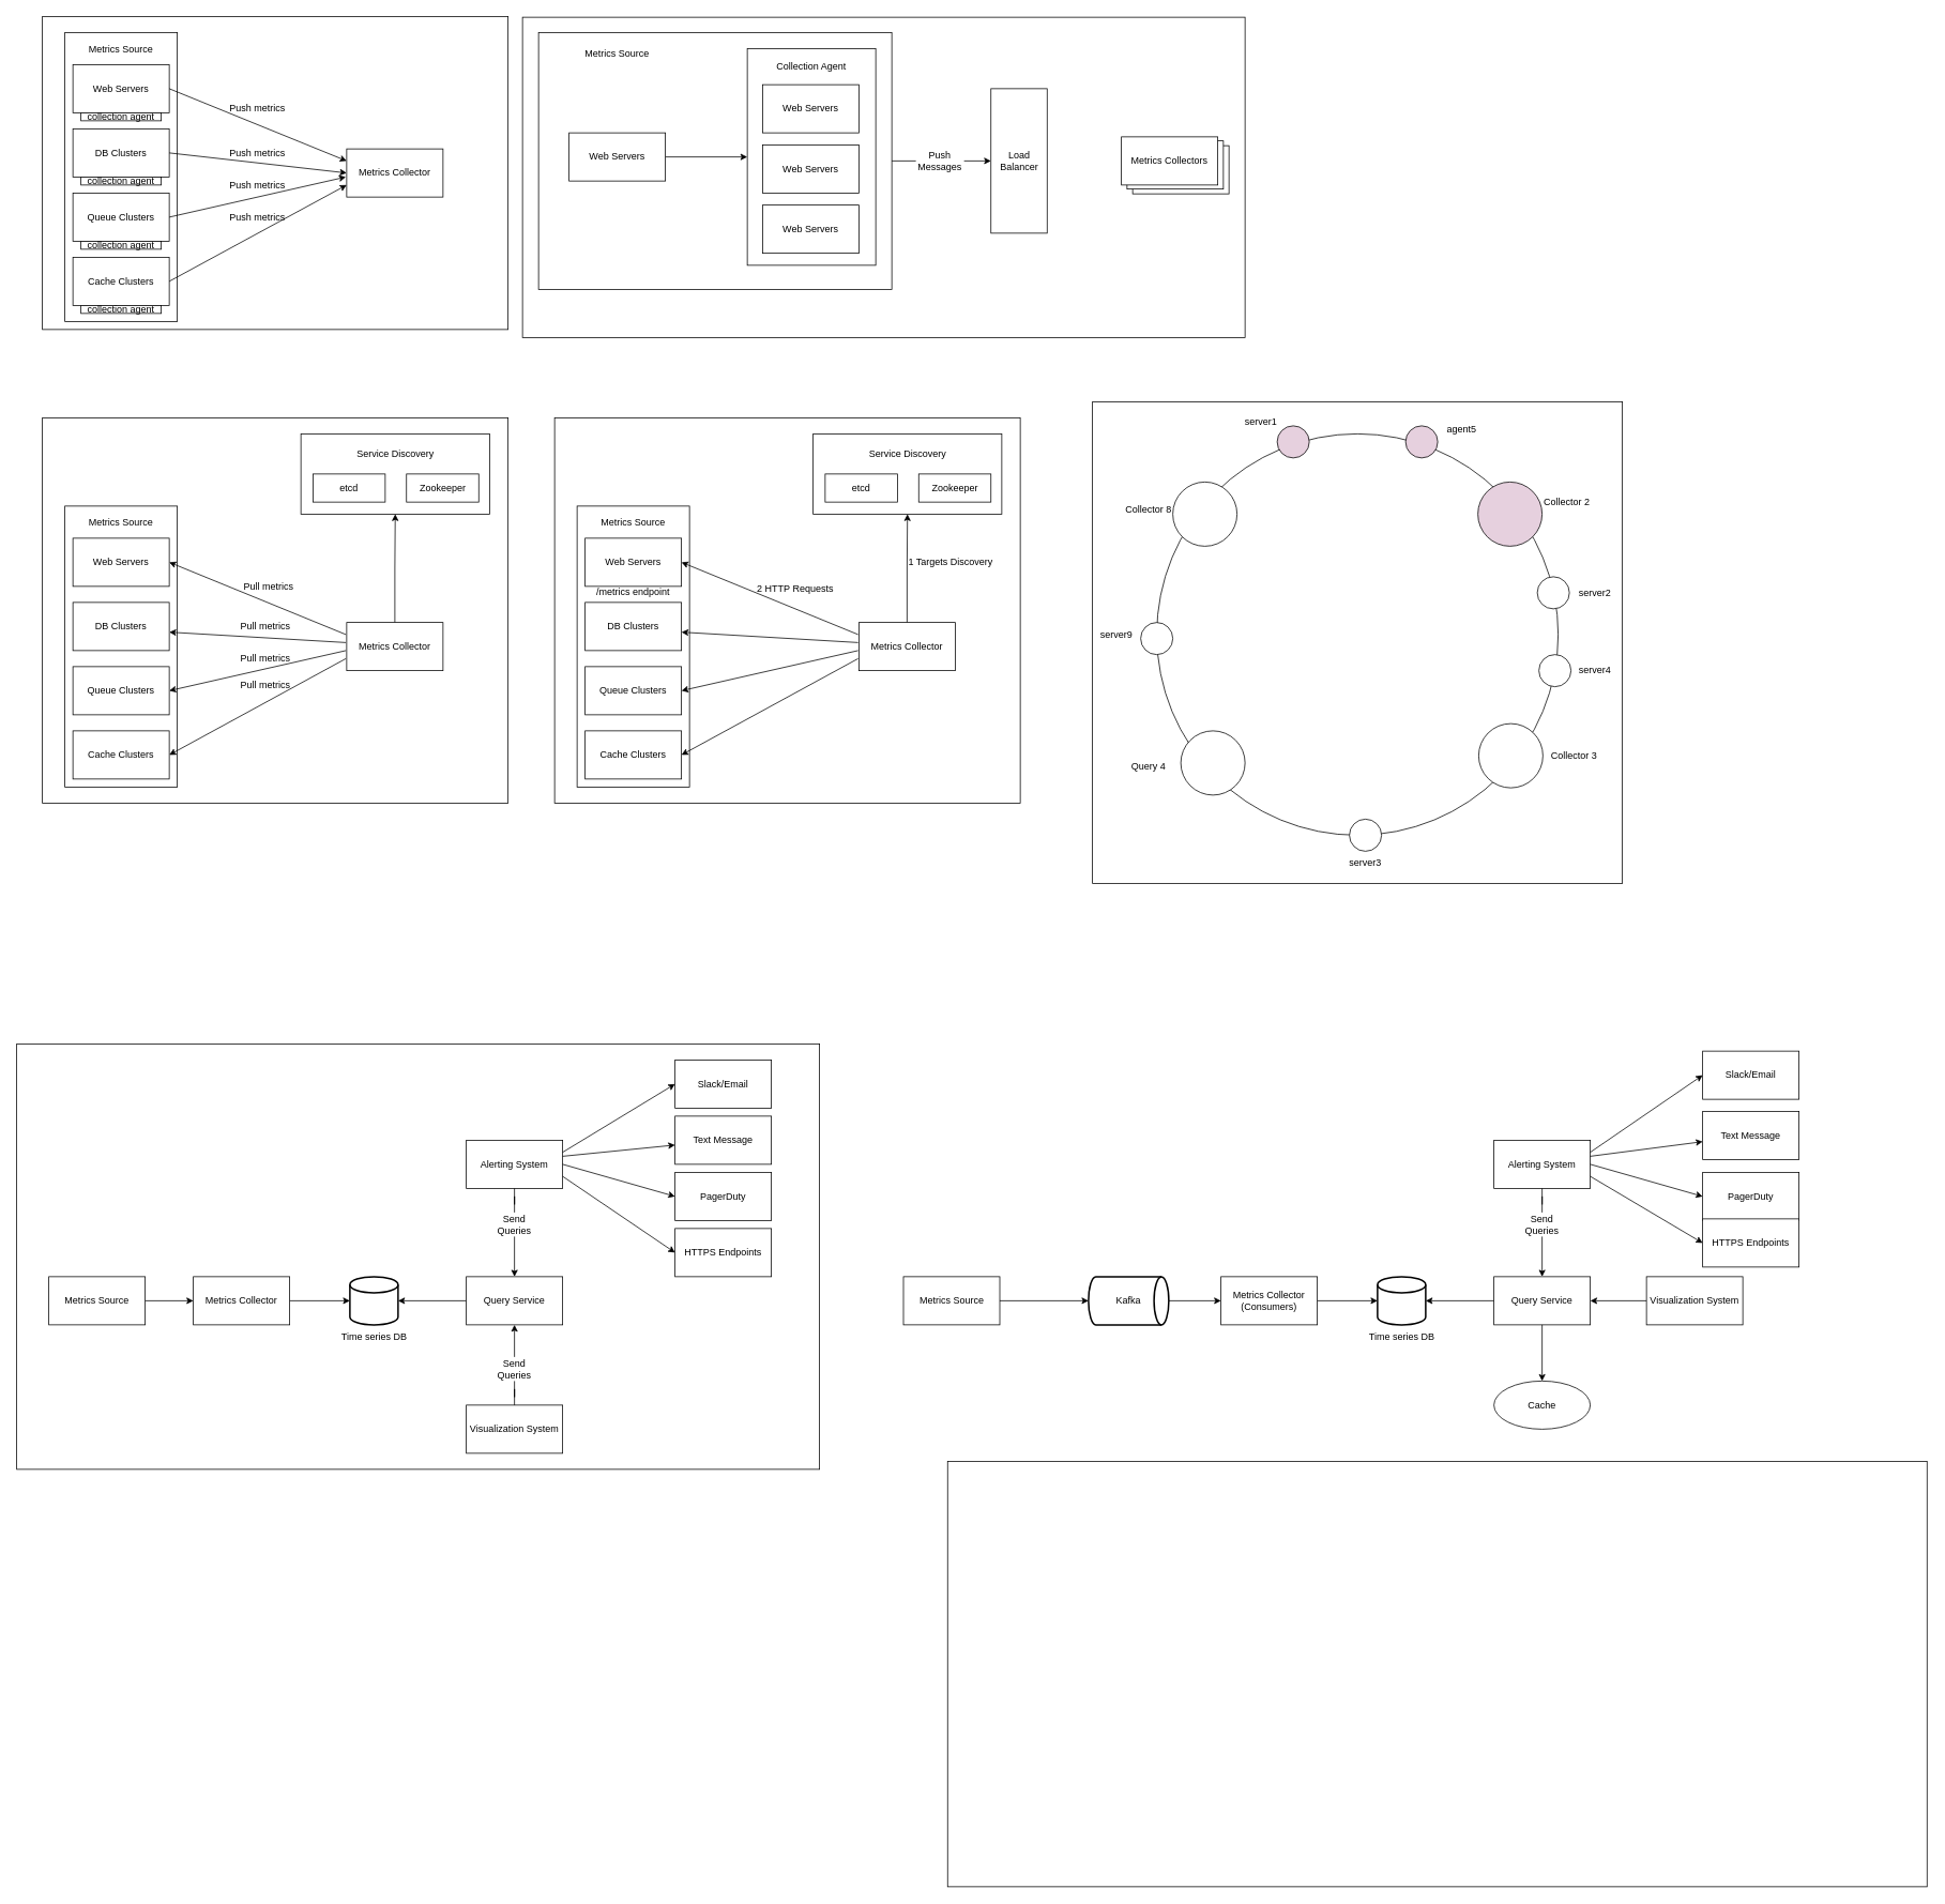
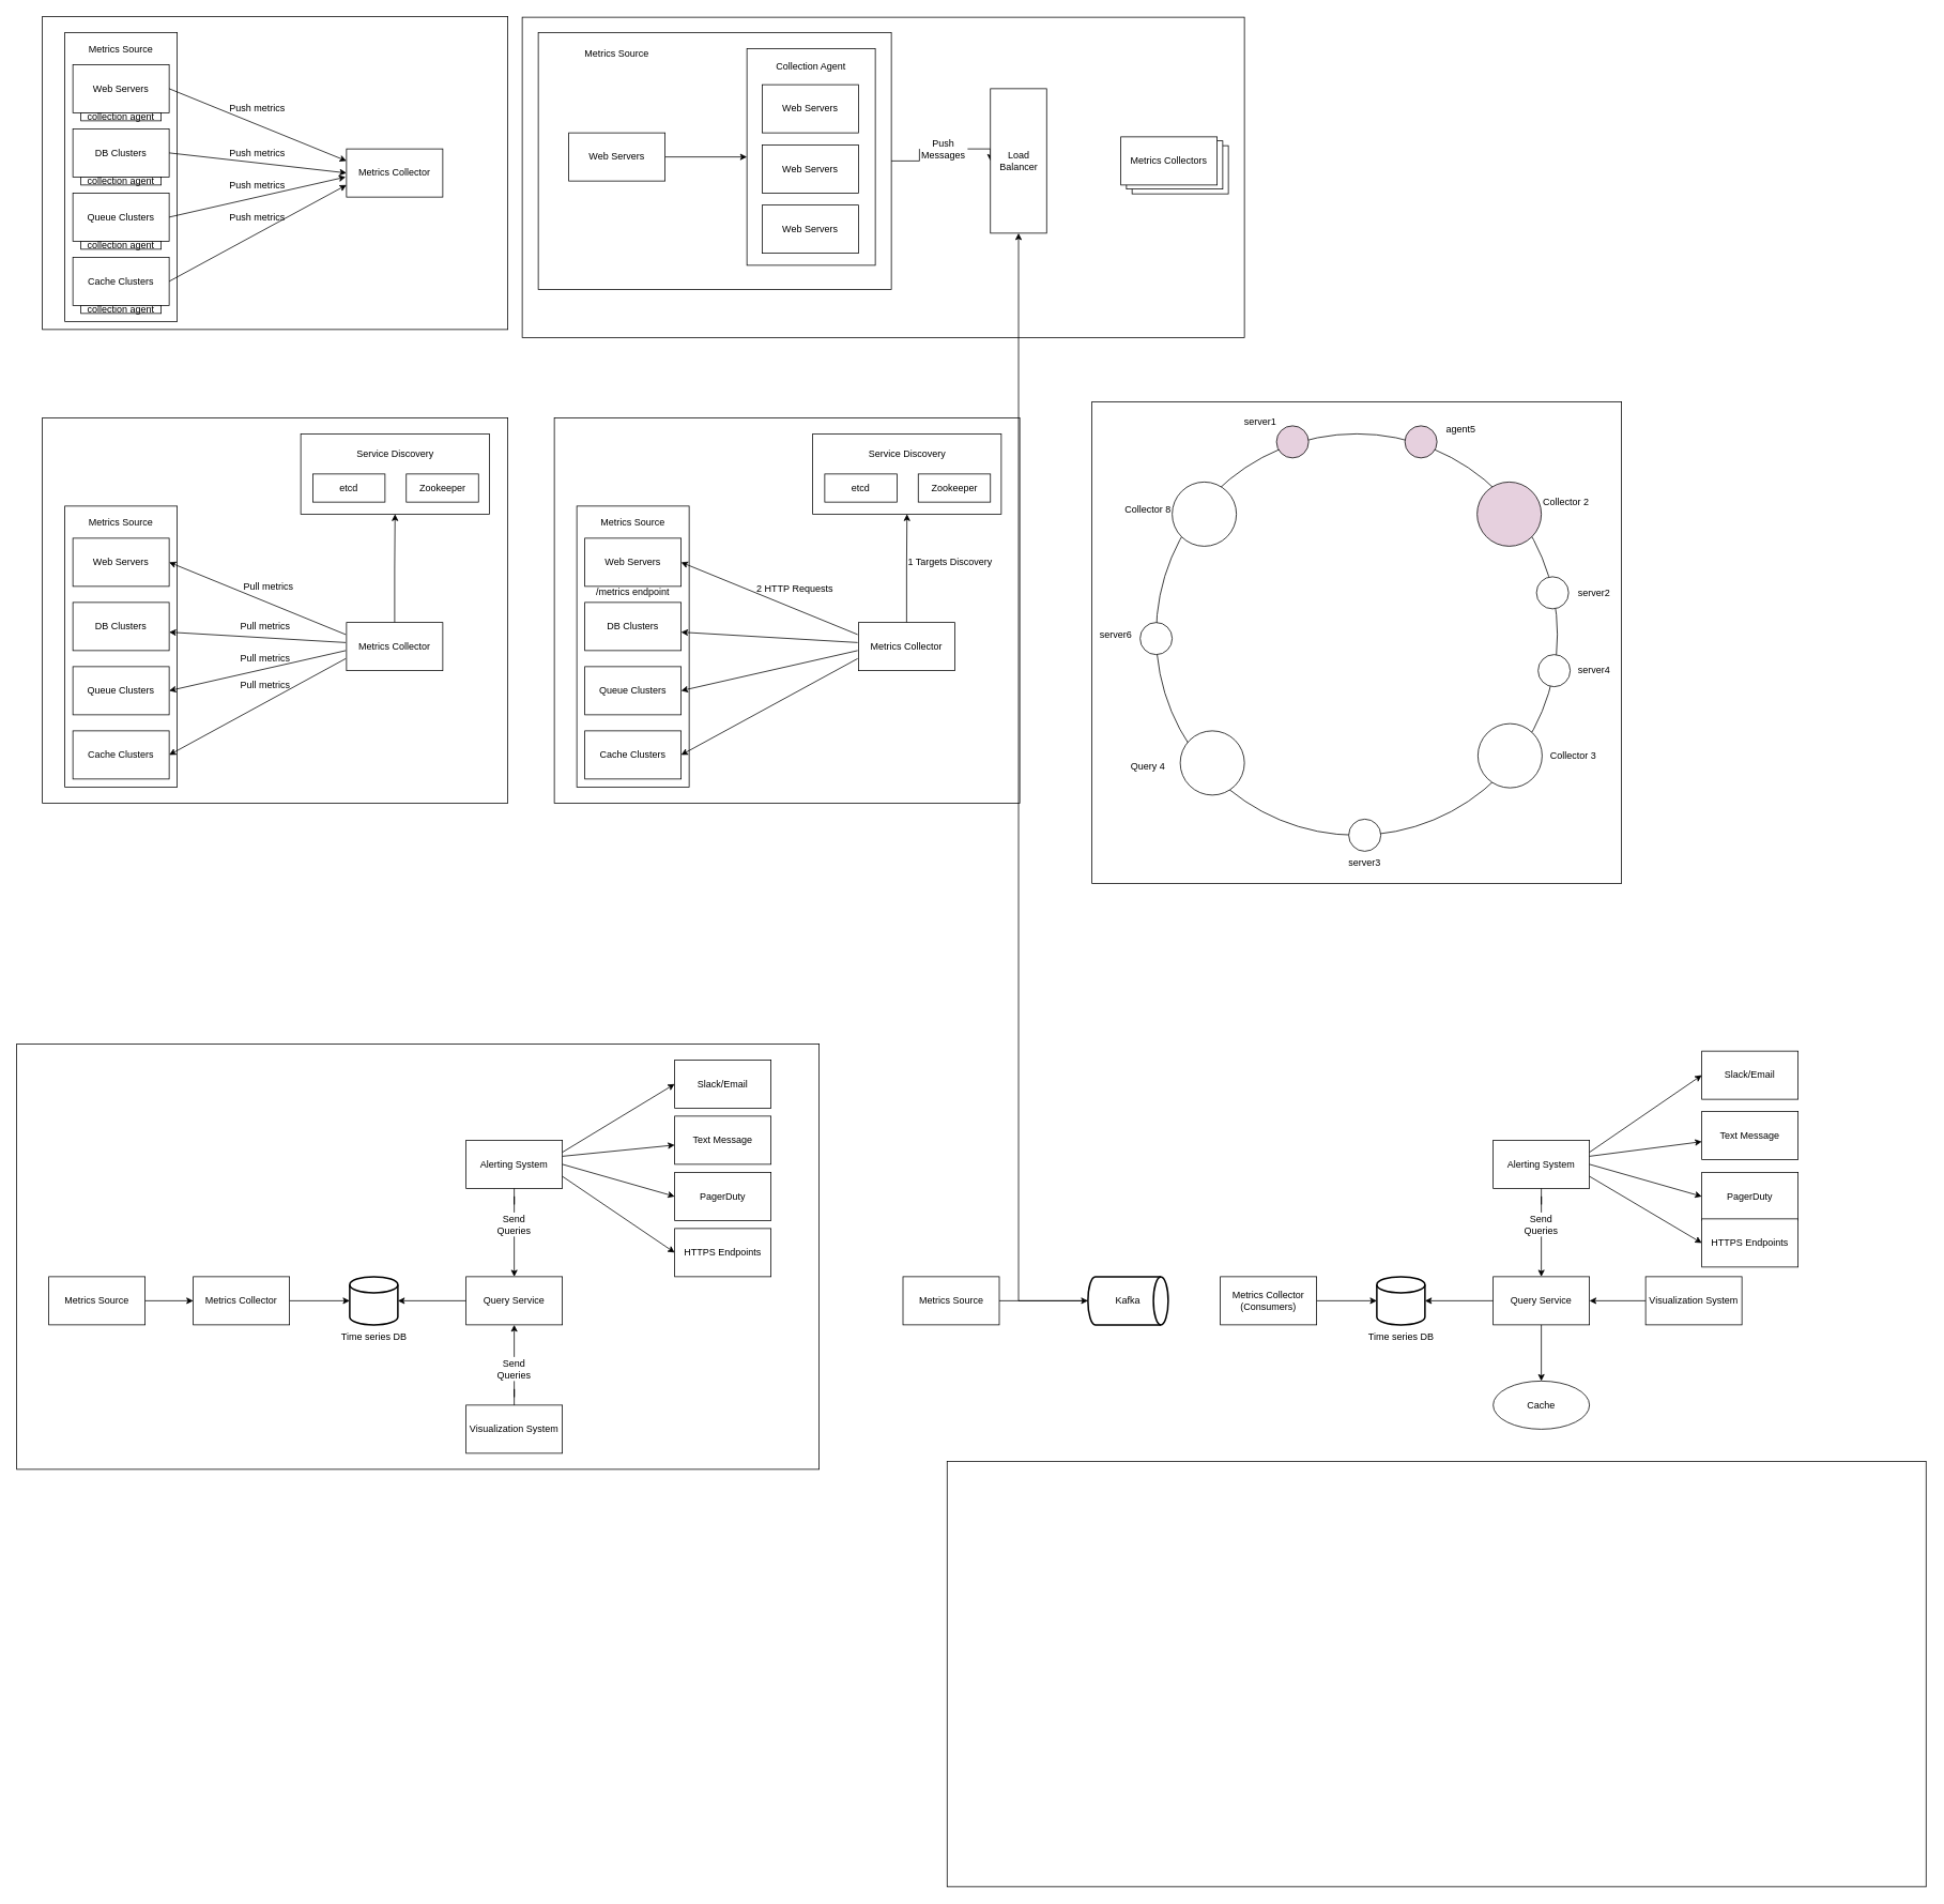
- <mxCell id="122" value="Push Messages" style="text;html=1;strokeColor=none;fillColor=none;align=center;verticalAlign=middle;whiteSpace=wrap;rounded=0;" vertex="1" parent="1"><mxGeometry x="1140" y="185" width="60" height="30" as="geometry" /></mxCell>
+ <mxCell id="122" value="Push Messages" style="text;html=1;strokeColor=none;fillColor=none;align=center;verticalAlign=middle;whiteSpace=wrap;rounded=0;" vertex="1" parent="1"><mxGeometry x="1145" y="170" width="60" height="30" as="geometry" /></mxCell>
- <mxCell id="81" value="server9" style="text;html=1;strokeColor=none;fillColor=none;align=center;verticalAlign=middle;whiteSpace=wrap;rounded=0;" vertex="1" parent="1"><mxGeometry x="1360" y="775" width="60" height="30" as="geometry" /></mxCell>
+ <mxCell id="81" value="server6" style="text;html=1;strokeColor=none;fillColor=none;align=center;verticalAlign=middle;whiteSpace=wrap;rounded=0;" vertex="1" parent="1"><mxGeometry x="1360" y="775" width="60" height="30" as="geometry" /></mxCell>
- <mxCell id="150" style="edgeStyle=orthogonalEdgeStyle;rounded=0;orthogonalLoop=1;jettySize=auto;html=1;entryX=0;entryY=0.5;entryDx=0;entryDy=0;" edge="1" parent="1" source="151" target="131"><mxGeometry relative="1" as="geometry" /></mxCell>
+ <mxCell id="150" style="edgeStyle=orthogonalEdgeStyle;rounded=0;orthogonalLoop=1;jettySize=auto;html=1;" edge="1" parent="1" source="151" target="121"><mxGeometry relative="1" as="geometry" /></mxCell>
